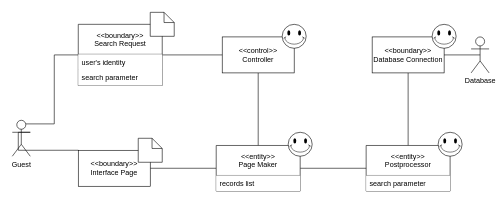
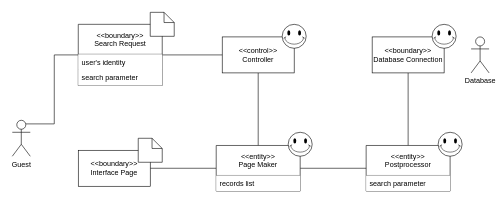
- <mxCell id="8" style="edgeStyle=orthogonalEdgeStyle;rounded=0;orthogonalLoop=1;jettySize=auto;html=1;exitX=0.5;exitY=0.5;exitDx=0;exitDy=0;exitPerimeter=0;endArrow=none;endFill=0;" edge="1" parent="1" source="9" target="7"><mxGeometry relative="1" as="geometry" /></mxCell>
- <mxCell id="11" style="edgeStyle=orthogonalEdgeStyle;rounded=0;orthogonalLoop=1;jettySize=auto;html=1;endArrow=none;endFill=0;exitX=1;exitY=0.333;exitDx=0;exitDy=0;exitPerimeter=0;" edge="1" parent="1" source="12" target="5"><mxGeometry relative="1" as="geometry"><Array as="points"><mxPoint x="30" y="220" /><mxPoint x="30" y="250" /><mxPoint x="230" y="250" /></Array></mxGeometry></mxCell>
